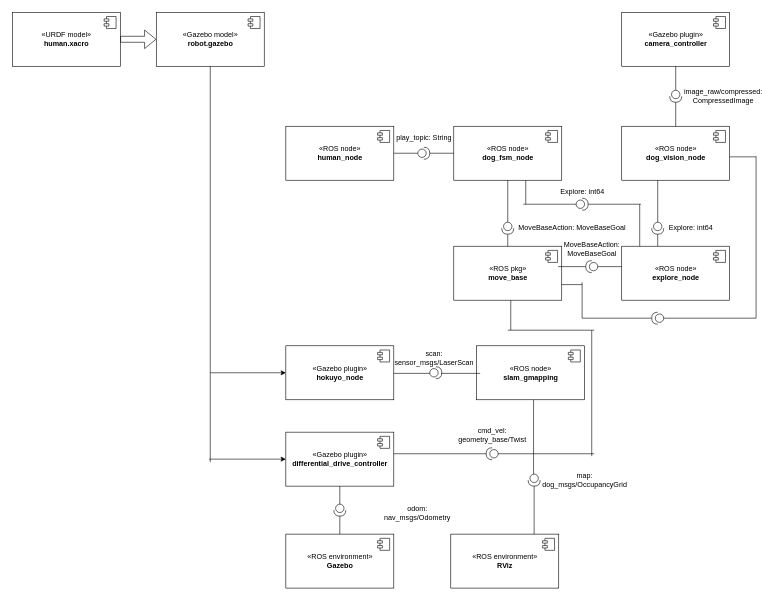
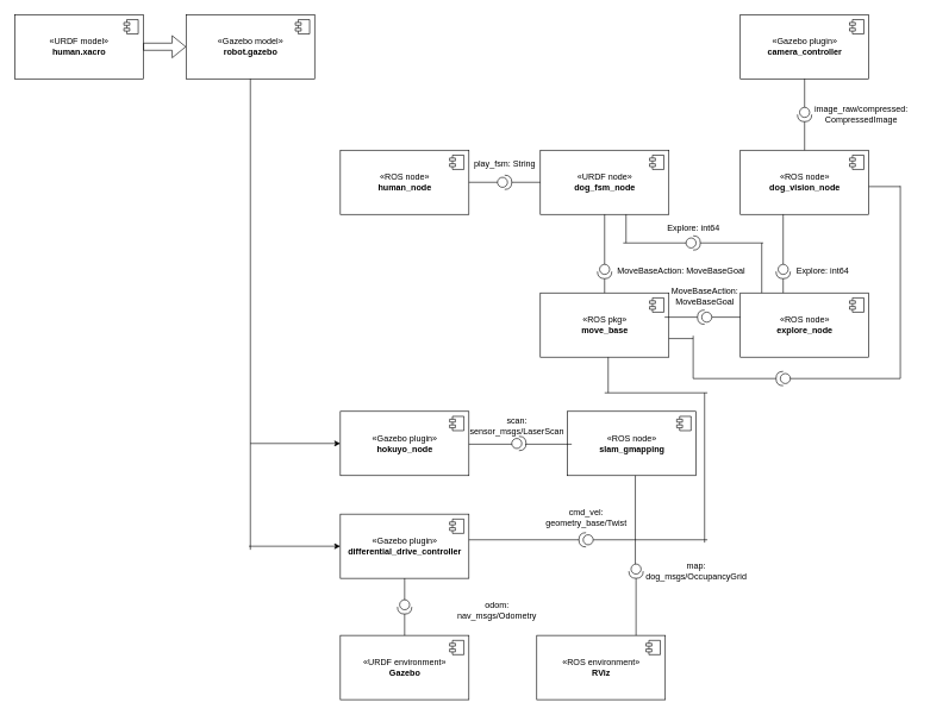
- <mxCell id="10" value="play_topic: String" style="text;html=1;align=center;verticalAlign=middle;resizable=0;points=[];autosize=1;" parent="1" vertex="1"><mxGeometry x="651" y="220" width="110" height="20" as="geometry" /></mxCell>
+ <mxCell id="10" value="play_fsm: String" style="text;html=1;align=center;verticalAlign=middle;resizable=0;points=[];autosize=1;" parent="1" vertex="1"><mxGeometry x="651" y="220" width="110" height="20" as="geometry" /></mxCell>
- <mxCell id="4" value="«ROS node»&lt;br&gt;&lt;b&gt;dog_fsm_node&lt;/b&gt;" style="html=1;dropTarget=0;" parent="1" vertex="1"><mxGeometry x="756" y="210" width="180" height="90" as="geometry" /></mxCell>
+ <mxCell id="4" value="«URDF node»&lt;br&gt;&lt;b&gt;dog_fsm_node&lt;/b&gt;" style="html=1;dropTarget=0;" parent="1" vertex="1"><mxGeometry x="756" y="210" width="180" height="90" as="geometry" /></mxCell>
- <mxCell id="60" value="«ROS environment»&lt;br&gt;&lt;b&gt;Gazebo&lt;/b&gt;" style="html=1;dropTarget=0;" parent="1" vertex="1"><mxGeometry x="476" y="890" width="180" height="90" as="geometry" /></mxCell>
+ <mxCell id="60" value="«URDF environment»&lt;br&gt;&lt;b&gt;Gazebo&lt;/b&gt;" style="html=1;dropTarget=0;" parent="1" vertex="1"><mxGeometry x="476" y="890" width="180" height="90" as="geometry" /></mxCell>
